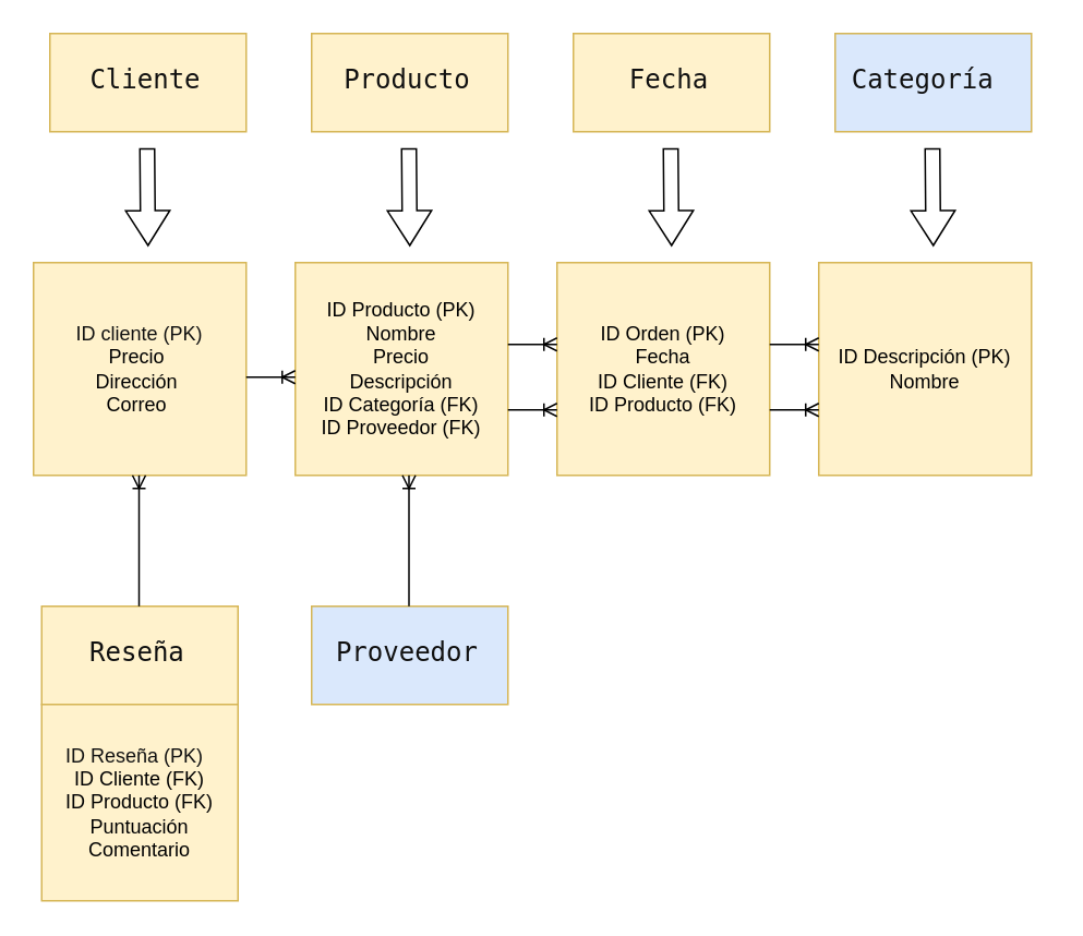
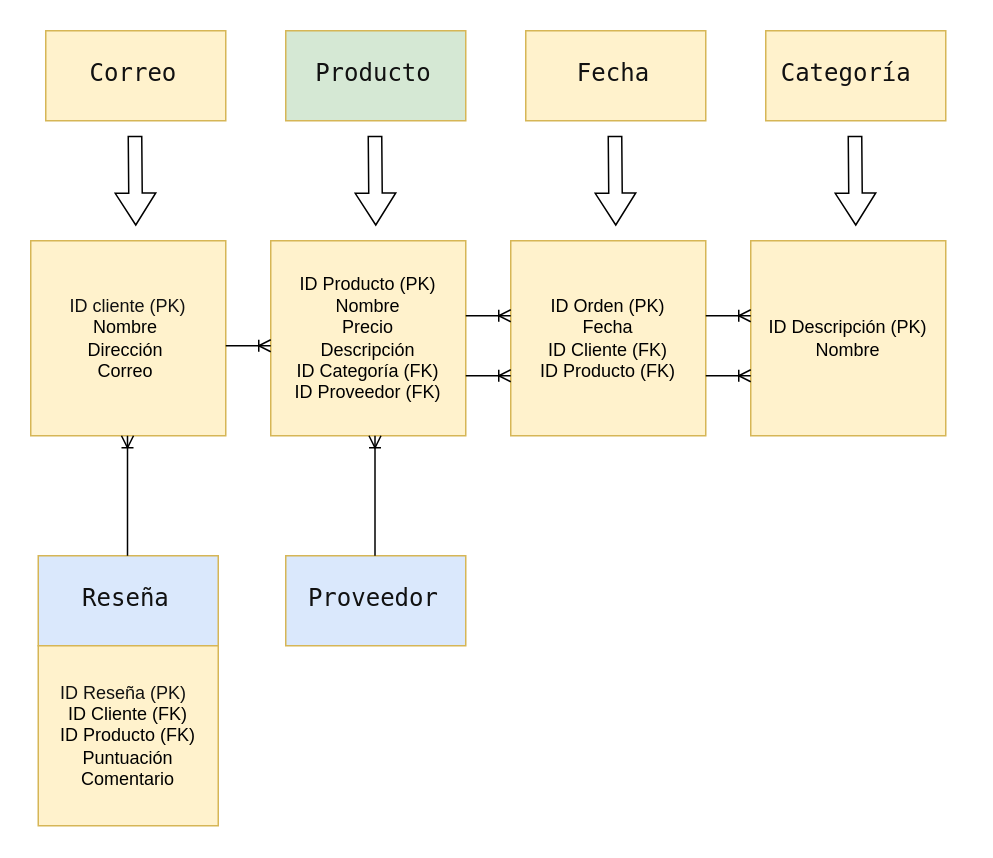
- <mxCell id="13" value="&lt;pre style=&quot;margin-top: 0px; margin-bottom: 4px; padding: 10px; box-sizing: border-box; border: 1px solid var(--cib-color-stroke-neutral-primary); border-radius: var(--cib-border-radius-large); background: var(--cib-color-syntax-background-surface); padding-inline-end: 32px; color: rgb(17, 17, 17); font-size: 16px; text-align: start;&quot;&gt;&lt;code style=&quot;font-size: var(--cib-type-body1-font-size); line-height: var(--cib-type-body1-line-height); font-weight: var(--cib-type-body1-font-weight); font-variation-settings: var(--cib-type-body1-font-variation-settings);&quot;&gt;  Cliente&lt;/code&gt;&lt;/pre&gt;" style="rounded=0;whiteSpace=wrap;html=1;fillColor=#fff2cc;strokeColor=#d6b656;" vertex="1" parent="1"><mxGeometry x="30" y="20" width="120" height="60" as="geometry" /></mxCell>
+ <mxCell id="13" value="&lt;pre style=&quot;margin-top: 0px; margin-bottom: 4px; padding: 10px; box-sizing: border-box; border: 1px solid var(--cib-color-stroke-neutral-primary); border-radius: var(--cib-border-radius-large); background: var(--cib-color-syntax-background-surface); padding-inline-end: 32px; color: rgb(17, 17, 17); font-size: 16px; text-align: start;&quot;&gt;&lt;code style=&quot;font-size: var(--cib-type-body1-font-size); line-height: var(--cib-type-body1-line-height); font-weight: var(--cib-type-body1-font-weight); font-variation-settings: var(--cib-type-body1-font-variation-settings);&quot;&gt;  Correo&lt;/code&gt;&lt;/pre&gt;" style="rounded=0;whiteSpace=wrap;html=1;fillColor=#fff2cc;strokeColor=#d6b656;" vertex="1" parent="1"><mxGeometry x="30" y="20" width="120" height="60" as="geometry" /></mxCell>
- <mxCell id="3" value="&lt;br&gt;&lt;pre style=&quot;margin: 0px 0px 4px; padding: 10px; box-sizing: border-box; border: 1px solid var(--cib-color-stroke-neutral-primary); border-radius: var(--cib-border-radius-large); background: var(--cib-color-syntax-background-surface); padding-inline-end: 32px; color: rgb(17, 17, 17); font-size: 16px; font-style: normal; font-variant-ligatures: normal; font-variant-caps: normal; font-weight: 400; letter-spacing: normal; orphans: 2; text-indent: 0px; text-transform: none; widows: 2; word-spacing: 0px; -webkit-text-stroke-width: 0px; text-decoration-thickness: initial; text-decoration-style: initial; text-decoration-color: initial;&quot;&gt;&lt;code style=&quot;font-size: var(--cib-type-body1-font-size); line-height: var(--cib-type-body1-line-height); font-weight: var(--cib-type-body1-font-weight); font-variation-settings: var(--cib-type-body1-font-variation-settings);&quot;&gt;  &lt;/code&gt;Producto&lt;/pre&gt;&lt;br&gt;" style="rounded=0;whiteSpace=wrap;html=1;fillColor=#fff2cc;strokeColor=#d6b656;" vertex="1" parent="1"><mxGeometry x="190" y="20" width="120" height="60" as="geometry" /></mxCell>
+ <mxCell id="3" value="&lt;br&gt;&lt;pre style=&quot;margin: 0px 0px 4px; padding: 10px; box-sizing: border-box; border: 1px solid var(--cib-color-stroke-neutral-primary); border-radius: var(--cib-border-radius-large); background: var(--cib-color-syntax-background-surface); padding-inline-end: 32px; color: rgb(17, 17, 17); font-size: 16px; font-style: normal; font-variant-ligatures: normal; font-variant-caps: normal; font-weight: 400; letter-spacing: normal; orphans: 2; text-indent: 0px; text-transform: none; widows: 2; word-spacing: 0px; -webkit-text-stroke-width: 0px; text-decoration-thickness: initial; text-decoration-style: initial; text-decoration-color: initial;&quot;&gt;&lt;code style=&quot;font-size: var(--cib-type-body1-font-size); line-height: var(--cib-type-body1-line-height); font-weight: var(--cib-type-body1-font-weight); font-variation-settings: var(--cib-type-body1-font-variation-settings);&quot;&gt;  &lt;/code&gt;Producto&lt;/pre&gt;&lt;br&gt;" style="rounded=0;whiteSpace=wrap;html=1;fillColor=#d5e8d4;strokeColor=#d6b656;" vertex="1" parent="1"><mxGeometry x="190" y="20" width="120" height="60" as="geometry" /></mxCell>
- <mxCell id="5" value="&lt;pre style=&quot;margin-top: 0px; margin-bottom: 4px; padding: 10px; box-sizing: border-box; border: 1px solid var(--cib-color-stroke-neutral-primary); border-radius: var(--cib-border-radius-large); background: var(--cib-color-syntax-background-surface); padding-inline-end: 32px; color: rgb(17, 17, 17); font-size: 16px;&quot;&gt;&lt;code style=&quot;font-size: var(--cib-type-body1-font-size); line-height: var(--cib-type-body1-line-height); font-weight: var(--cib-type-body1-font-weight); font-variation-settings: var(--cib-type-body1-font-variation-settings);&quot;&gt;  Categoría &lt;/code&gt;&lt;/pre&gt;" style="rounded=0;whiteSpace=wrap;html=1;fillColor=#dae8fc;strokeColor=#d6b656;align=center;" vertex="1" parent="1"><mxGeometry x="510" y="20" width="120" height="60" as="geometry" /></mxCell>
+ <mxCell id="5" value="&lt;pre style=&quot;margin-top: 0px; margin-bottom: 4px; padding: 10px; box-sizing: border-box; border: 1px solid var(--cib-color-stroke-neutral-primary); border-radius: var(--cib-border-radius-large); background: var(--cib-color-syntax-background-surface); padding-inline-end: 32px; color: rgb(17, 17, 17); font-size: 16px;&quot;&gt;&lt;code style=&quot;font-size: var(--cib-type-body1-font-size); line-height: var(--cib-type-body1-line-height); font-weight: var(--cib-type-body1-font-weight); font-variation-settings: var(--cib-type-body1-font-variation-settings);&quot;&gt;  Categoría &lt;/code&gt;&lt;/pre&gt;" style="rounded=0;whiteSpace=wrap;html=1;fillColor=#fff2cc;strokeColor=#d6b656;align=center;" vertex="1" parent="1"><mxGeometry x="510" y="20" width="120" height="60" as="geometry" /></mxCell>
- <mxCell id="10" value="&lt;div style=&quot;text-align: start;&quot;&gt;&lt;span style=&quot;background-color: initial;&quot;&gt;&lt;font color=&quot;#111111&quot;&gt;&lt;font style=&quot;vertical-align: inherit;&quot;&gt;&lt;font style=&quot;vertical-align: inherit;&quot;&gt;&lt;font style=&quot;vertical-align: inherit;&quot;&gt;&lt;font style=&quot;vertical-align: inherit;&quot;&gt;ID cliente (PK)&lt;/font&gt;&lt;/font&gt;&lt;/font&gt;&lt;/font&gt;&lt;/font&gt;&lt;/span&gt;&lt;/div&gt;&lt;font style=&quot;vertical-align: inherit;&quot;&gt;&lt;font style=&quot;vertical-align: inherit;&quot;&gt;&lt;font style=&quot;vertical-align: inherit;&quot;&gt;&lt;font style=&quot;vertical-align: inherit;&quot;&gt;Precio&amp;nbsp;&lt;/font&gt;&lt;/font&gt;&lt;/font&gt;&lt;/font&gt;&lt;br&gt;&lt;font style=&quot;vertical-align: inherit;&quot;&gt;&lt;font style=&quot;vertical-align: inherit;&quot;&gt;&lt;font style=&quot;vertical-align: inherit;&quot;&gt;&lt;font style=&quot;vertical-align: inherit;&quot;&gt;Dirección&amp;nbsp;&lt;/font&gt;&lt;/font&gt;&lt;/font&gt;&lt;/font&gt;&lt;br&gt;&lt;font style=&quot;vertical-align: inherit;&quot;&gt;&lt;font style=&quot;vertical-align: inherit;&quot;&gt;&lt;font style=&quot;vertical-align: inherit;&quot;&gt;&lt;font style=&quot;vertical-align: inherit;&quot;&gt;Correo&amp;nbsp;&lt;/font&gt;&lt;/font&gt;&lt;/font&gt;&lt;/font&gt;" style="whiteSpace=wrap;html=1;aspect=fixed;fillColor=#fff2cc;strokeColor=#d6b656;" vertex="1" parent="1"><mxGeometry x="20" y="160" width="130" height="130" as="geometry" /></mxCell>
+ <mxCell id="10" value="&lt;div style=&quot;text-align: start;&quot;&gt;&lt;span style=&quot;background-color: initial;&quot;&gt;&lt;font color=&quot;#111111&quot;&gt;&lt;font style=&quot;vertical-align: inherit;&quot;&gt;&lt;font style=&quot;vertical-align: inherit;&quot;&gt;&lt;font style=&quot;vertical-align: inherit;&quot;&gt;&lt;font style=&quot;vertical-align: inherit;&quot;&gt;ID cliente (PK)&lt;/font&gt;&lt;/font&gt;&lt;/font&gt;&lt;/font&gt;&lt;/font&gt;&lt;/span&gt;&lt;/div&gt;&lt;font style=&quot;vertical-align: inherit;&quot;&gt;&lt;font style=&quot;vertical-align: inherit;&quot;&gt;&lt;font style=&quot;vertical-align: inherit;&quot;&gt;&lt;font style=&quot;vertical-align: inherit;&quot;&gt;Nombre&amp;nbsp;&lt;/font&gt;&lt;/font&gt;&lt;/font&gt;&lt;/font&gt;&lt;br&gt;&lt;font style=&quot;vertical-align: inherit;&quot;&gt;&lt;font style=&quot;vertical-align: inherit;&quot;&gt;&lt;font style=&quot;vertical-align: inherit;&quot;&gt;&lt;font style=&quot;vertical-align: inherit;&quot;&gt;Dirección&amp;nbsp;&lt;/font&gt;&lt;/font&gt;&lt;/font&gt;&lt;/font&gt;&lt;br&gt;&lt;font style=&quot;vertical-align: inherit;&quot;&gt;&lt;font style=&quot;vertical-align: inherit;&quot;&gt;&lt;font style=&quot;vertical-align: inherit;&quot;&gt;&lt;font style=&quot;vertical-align: inherit;&quot;&gt;Correo&amp;nbsp;&lt;/font&gt;&lt;/font&gt;&lt;/font&gt;&lt;/font&gt;" style="whiteSpace=wrap;html=1;aspect=fixed;fillColor=#fff2cc;strokeColor=#d6b656;" vertex="1" parent="1"><mxGeometry x="20" y="160" width="130" height="130" as="geometry" /></mxCell>
- <mxCell id="14" value="&lt;pre style=&quot;margin-top: 0px; margin-bottom: 4px; padding: 10px; box-sizing: border-box; border: 1px solid var(--cib-color-stroke-neutral-primary); border-radius: var(--cib-border-radius-large); background: var(--cib-color-syntax-background-surface); padding-inline-end: 32px; color: rgb(17, 17, 17); font-size: 16px;&quot;&gt;  Reseña&lt;/pre&gt;" style="rounded=0;whiteSpace=wrap;html=1;fillColor=#fff2cc;strokeColor=#d6b656;align=center;" vertex="1" parent="1"><mxGeometry x="25" y="370" width="120" height="60" as="geometry" /></mxCell>
+ <mxCell id="14" value="&lt;pre style=&quot;margin-top: 0px; margin-bottom: 4px; padding: 10px; box-sizing: border-box; border: 1px solid var(--cib-color-stroke-neutral-primary); border-radius: var(--cib-border-radius-large); background: var(--cib-color-syntax-background-surface); padding-inline-end: 32px; color: rgb(17, 17, 17); font-size: 16px;&quot;&gt;  Reseña&lt;/pre&gt;" style="rounded=0;whiteSpace=wrap;html=1;fillColor=#dae8fc;strokeColor=#d6b656;align=center;" vertex="1" parent="1"><mxGeometry x="25" y="370" width="120" height="60" as="geometry" /></mxCell>
